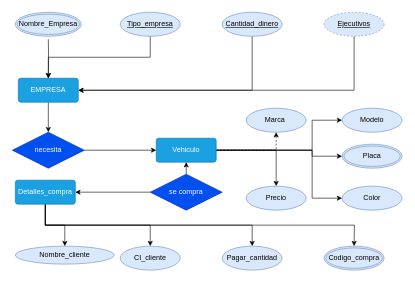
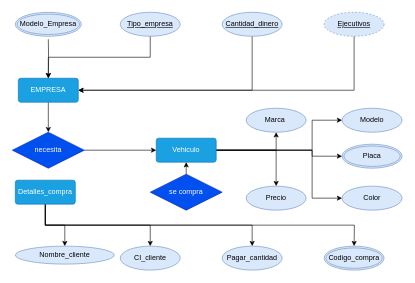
- <mxCell id="35" value="&lt;font style=&quot;vertical-align: inherit;&quot;&gt;&lt;font style=&quot;vertical-align: inherit;&quot;&gt;Nombre_Empresa&lt;/font&gt;&lt;/font&gt;" style="ellipse;shape=doubleEllipse;margin=3;whiteSpace=wrap;html=1;align=center;fillColor=#dae8fc;strokeColor=#6c8ebf;" vertex="1" parent="1"><mxGeometry x="25" y="20" width="110" height="40" as="geometry" /></mxCell>
+ <mxCell id="35" value="&lt;font style=&quot;vertical-align: inherit;&quot;&gt;&lt;font style=&quot;vertical-align: inherit;&quot;&gt;Modelo_Empresa&lt;/font&gt;&lt;/font&gt;" style="ellipse;shape=doubleEllipse;margin=3;whiteSpace=wrap;html=1;align=center;fillColor=#dae8fc;strokeColor=#6c8ebf;" vertex="1" parent="1"><mxGeometry x="25" y="20" width="110" height="40" as="geometry" /></mxCell>
- <mxCell id="17" style="edgeStyle=orthogonalEdgeStyle;rounded=0;orthogonalLoop=1;jettySize=auto;html=1;exitX=1;exitY=0.5;exitDx=0;exitDy=0;entryX=0.5;entryY=1;entryDx=0;entryDy=0;dashed=1;" edge="1" parent="1" source="21" target="27"><mxGeometry relative="1" as="geometry" /></mxCell>
+ <mxCell id="17" style="edgeStyle=orthogonalEdgeStyle;rounded=0;orthogonalLoop=1;jettySize=auto;html=1;exitX=1;exitY=0.5;exitDx=0;exitDy=0;entryX=0.5;entryY=1;entryDx=0;entryDy=0;" edge="1" parent="1" source="21" target="27"><mxGeometry relative="1" as="geometry" /></mxCell>
- <mxCell id="25" style="edgeStyle=orthogonalEdgeStyle;rounded=0;orthogonalLoop=1;jettySize=auto;html=1;exitX=0;exitY=0.5;exitDx=0;exitDy=0;entryX=1;entryY=0.5;entryDx=0;entryDy=0;" edge="1" parent="1" source="26" target="15"><mxGeometry relative="1" as="geometry" /></mxCell>
